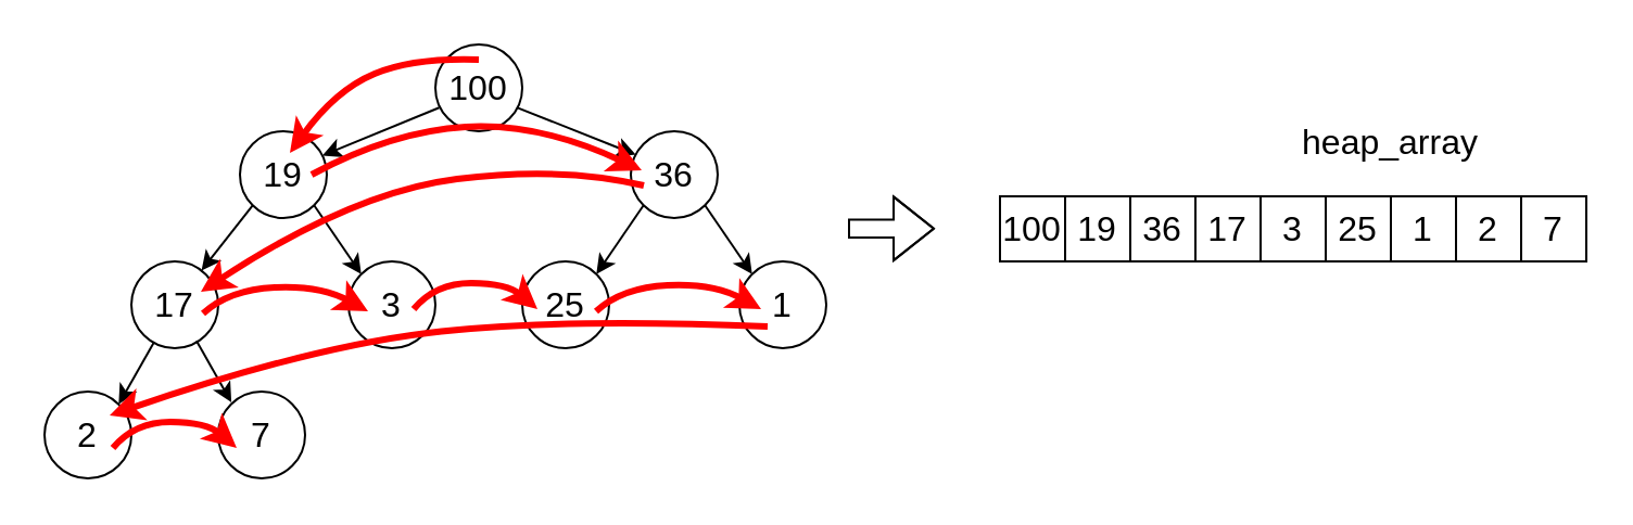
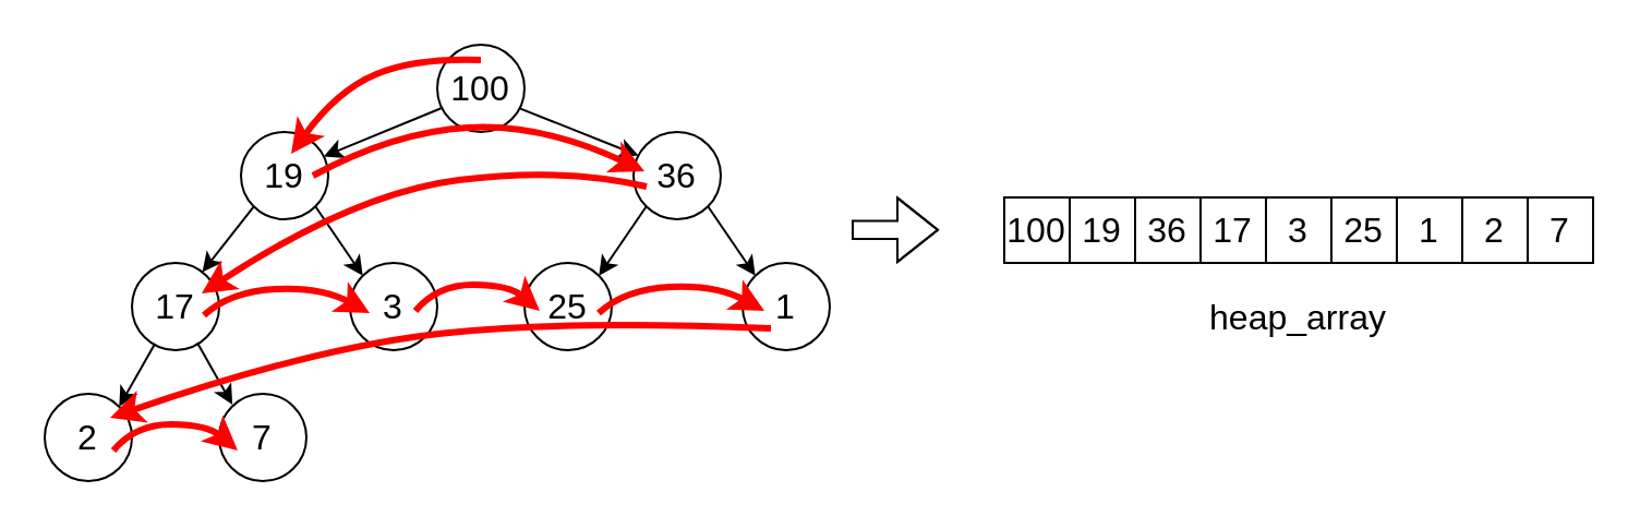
- <mxCell id="37" value="heap_array" style="text;html=1;strokeColor=none;fillColor=none;align=center;verticalAlign=middle;whiteSpace=wrap;rounded=0;fontSize=16;" parent="1" vertex="1"><mxGeometry x="595" y="50" width="90" height="30" as="geometry" /></mxCell>
+ <mxCell id="37" value="heap_array" style="text;html=1;strokeColor=none;fillColor=none;align=center;verticalAlign=middle;whiteSpace=wrap;rounded=0;fontSize=16;" parent="1" vertex="1"><mxGeometry x="550" y="130" width="90" height="30" as="geometry" /></mxCell>
